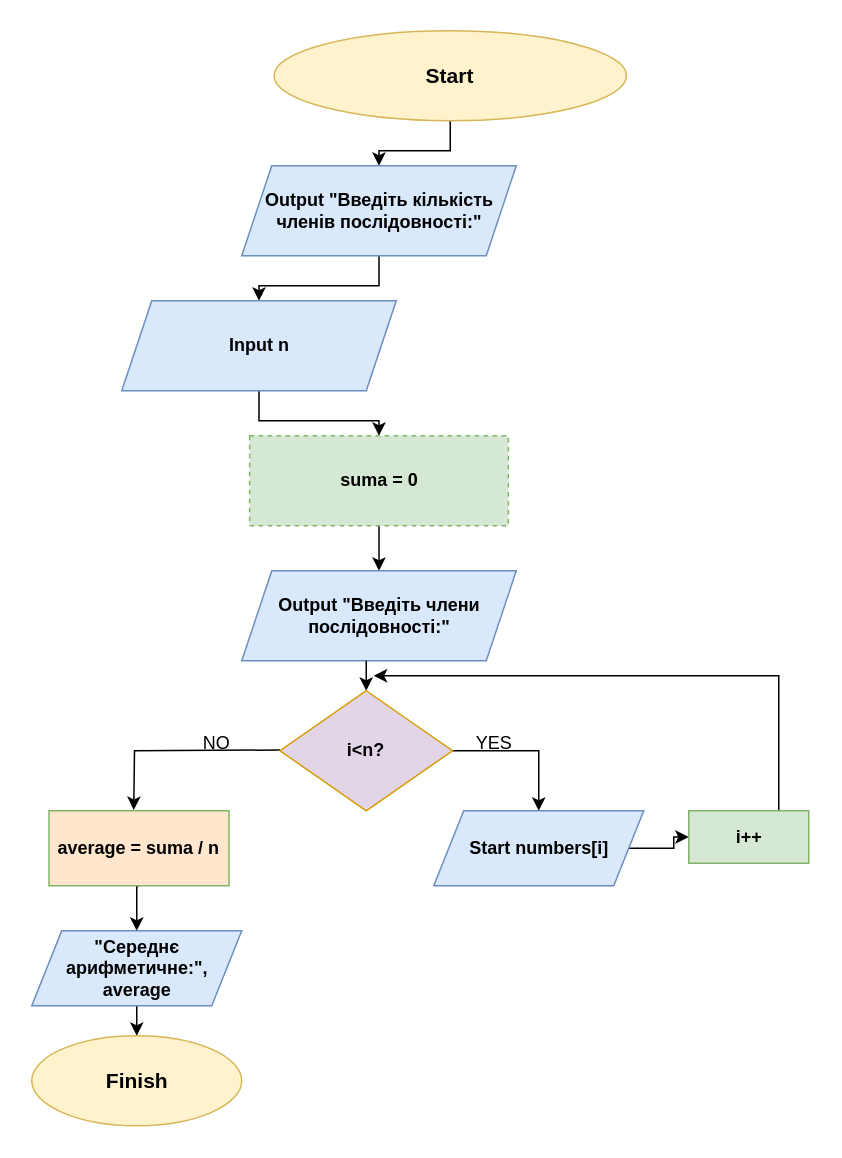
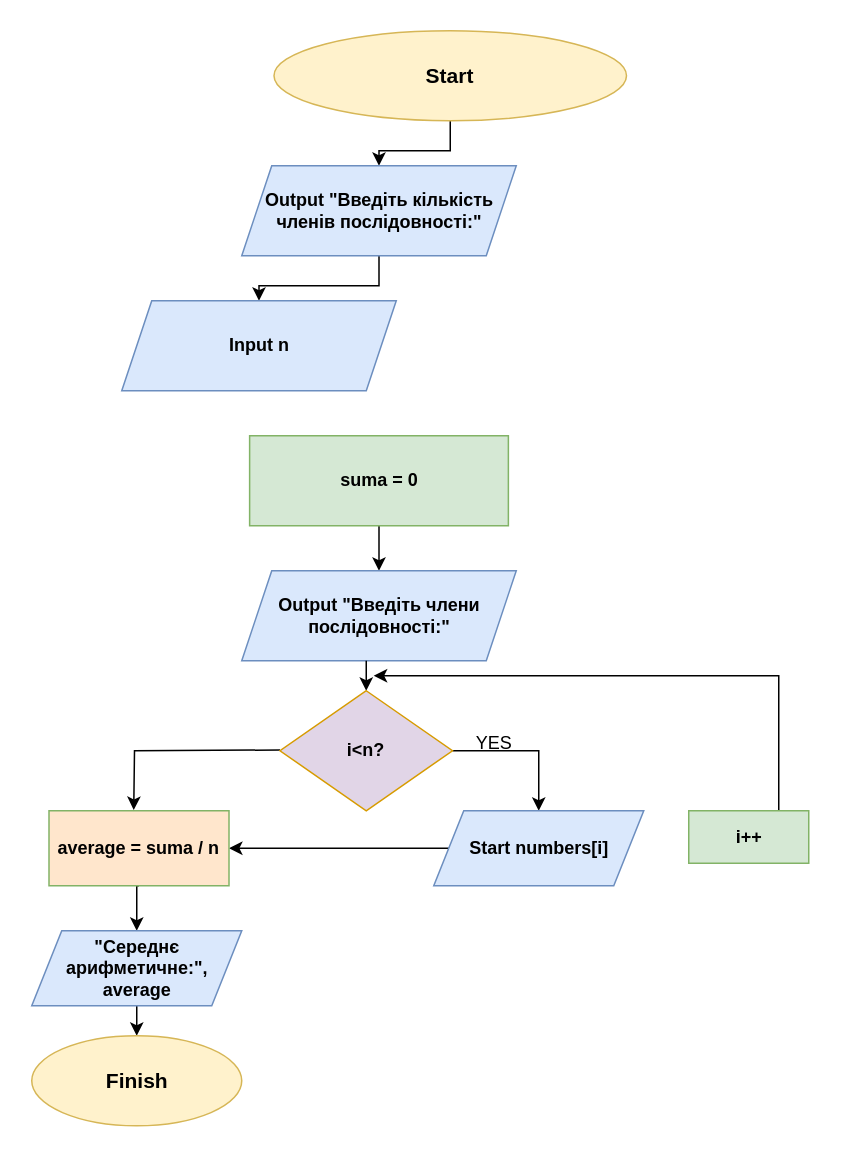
- <mxCell id="6" style="edgeStyle=orthogonalEdgeStyle;rounded=0;orthogonalLoop=1;jettySize=auto;html=1;exitX=0.5;exitY=1;exitDx=0;exitDy=0;entryX=0.5;entryY=0;entryDx=0;entryDy=0;" edge="1" parent="1" source="7" target="9"><mxGeometry relative="1" as="geometry" /></mxCell>
- <mxCell id="9" value="&lt;b&gt;suma = 0&lt;/b&gt;" style="rounded=0;whiteSpace=wrap;html=1;fillColor=#d5e8d4;strokeColor=#82b366;dashed=1;" vertex="1" parent="1"><mxGeometry x="165.75" y="290" width="172.5" height="60" as="geometry" /></mxCell>
+ <mxCell id="9" value="&lt;b&gt;suma = 0&lt;/b&gt;" style="rounded=0;whiteSpace=wrap;html=1;fillColor=#d5e8d4;strokeColor=#82b366;" vertex="1" parent="1"><mxGeometry x="165.75" y="290" width="172.5" height="60" as="geometry" /></mxCell>
- <mxCell id="20" value="NO" style="text;html=1;strokeColor=none;fillColor=none;align=center;verticalAlign=middle;whiteSpace=wrap;rounded=0;" vertex="1" parent="1"><mxGeometry x="113.5" y="480" width="60" height="30" as="geometry" /></mxCell>
- <mxCell id="15" style="edgeStyle=orthogonalEdgeStyle;rounded=0;orthogonalLoop=1;jettySize=auto;html=1;exitX=1;exitY=0.5;exitDx=0;exitDy=0;entryX=0;entryY=0.5;entryDx=0;entryDy=0;" edge="1" parent="1" source="16" target="18"><mxGeometry relative="1" as="geometry" /></mxCell>
+ <mxCell id="15" style="edgeStyle=orthogonalEdgeStyle;rounded=0;orthogonalLoop=1;jettySize=auto;html=1;exitX=1;exitY=0.5;exitDx=0;exitDy=0;" edge="1" parent="1" source="16" target="22"><mxGeometry relative="1" as="geometry" /></mxCell>
